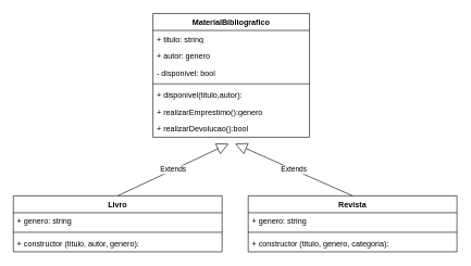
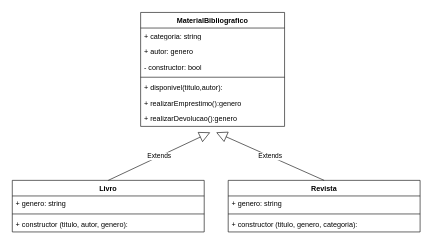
- <mxCell id="3" value="+ titulo: string" style="text;strokeColor=none;fillColor=none;align=left;verticalAlign=top;spacingLeft=4;spacingRight=4;overflow=hidden;rotatable=0;points=[[0,0.5],[1,0.5]];portConstraint=eastwest;whiteSpace=wrap;html=1;" vertex="1" parent="2"><mxGeometry y="26" width="240" height="26" as="geometry" /></mxCell>
+ <mxCell id="3" value="+ categoria: string" style="text;strokeColor=none;fillColor=none;align=left;verticalAlign=top;spacingLeft=4;spacingRight=4;overflow=hidden;rotatable=0;points=[[0,0.5],[1,0.5]];portConstraint=eastwest;whiteSpace=wrap;html=1;" vertex="1" parent="2"><mxGeometry y="26" width="240" height="26" as="geometry" /></mxCell>
- <mxCell id="5" value="- disponivel: bool" style="text;strokeColor=none;fillColor=none;align=left;verticalAlign=top;spacingLeft=4;spacingRight=4;overflow=hidden;rotatable=0;points=[[0,0.5],[1,0.5]];portConstraint=eastwest;whiteSpace=wrap;html=1;" vertex="1" parent="2"><mxGeometry y="78" width="240" height="26" as="geometry" /></mxCell>
+ <mxCell id="5" value="- constructor: bool" style="text;strokeColor=none;fillColor=none;align=left;verticalAlign=top;spacingLeft=4;spacingRight=4;overflow=hidden;rotatable=0;points=[[0,0.5],[1,0.5]];portConstraint=eastwest;whiteSpace=wrap;html=1;" vertex="1" parent="2"><mxGeometry y="78" width="240" height="26" as="geometry" /></mxCell>
- <mxCell id="9" value="+ realizarDevolucao():bool&amp;nbsp;" style="text;strokeColor=none;fillColor=none;align=left;verticalAlign=top;spacingLeft=4;spacingRight=4;overflow=hidden;rotatable=0;points=[[0,0.5],[1,0.5]];portConstraint=eastwest;whiteSpace=wrap;html=1;" vertex="1" parent="2"><mxGeometry y="164" width="240" height="26" as="geometry" /></mxCell>
+ <mxCell id="9" value="+ realizarDevolucao():genero&amp;nbsp;" style="text;strokeColor=none;fillColor=none;align=left;verticalAlign=top;spacingLeft=4;spacingRight=4;overflow=hidden;rotatable=0;points=[[0,0.5],[1,0.5]];portConstraint=eastwest;whiteSpace=wrap;html=1;" vertex="1" parent="2"><mxGeometry y="164" width="240" height="26" as="geometry" /></mxCell>
